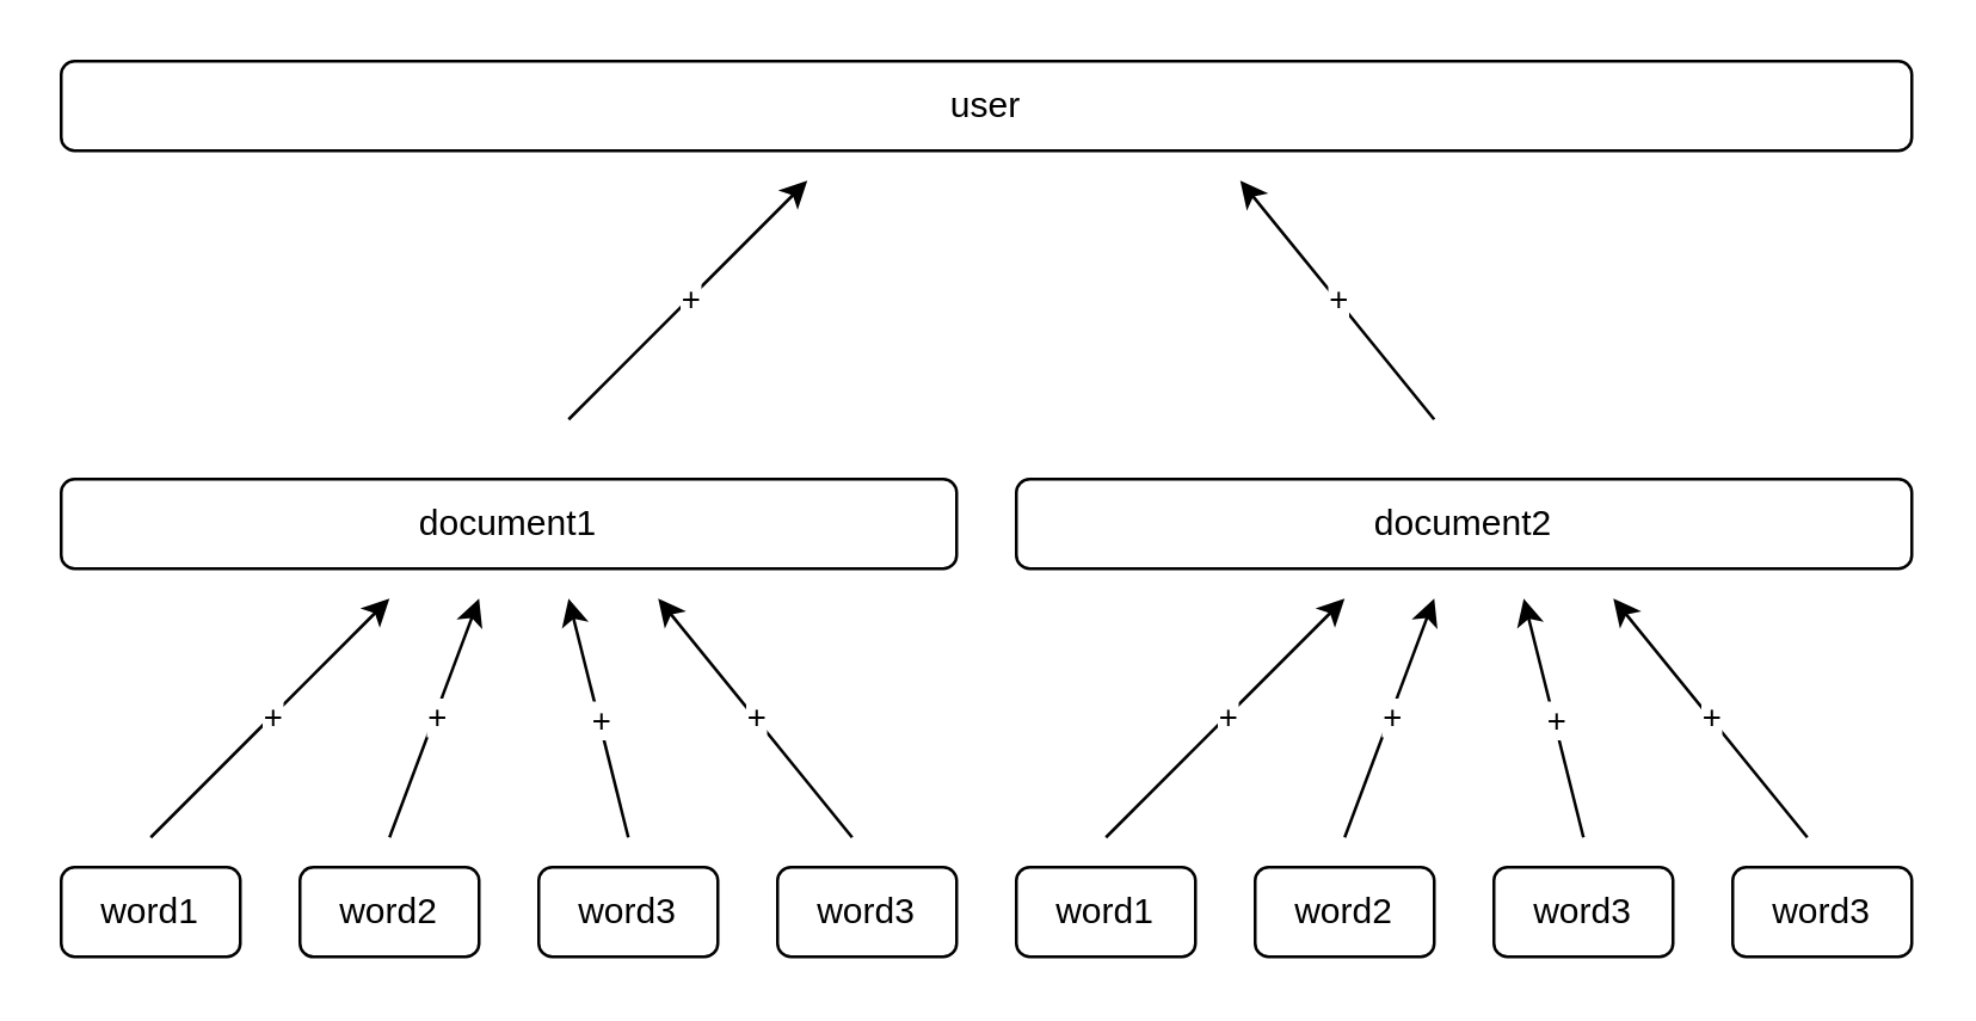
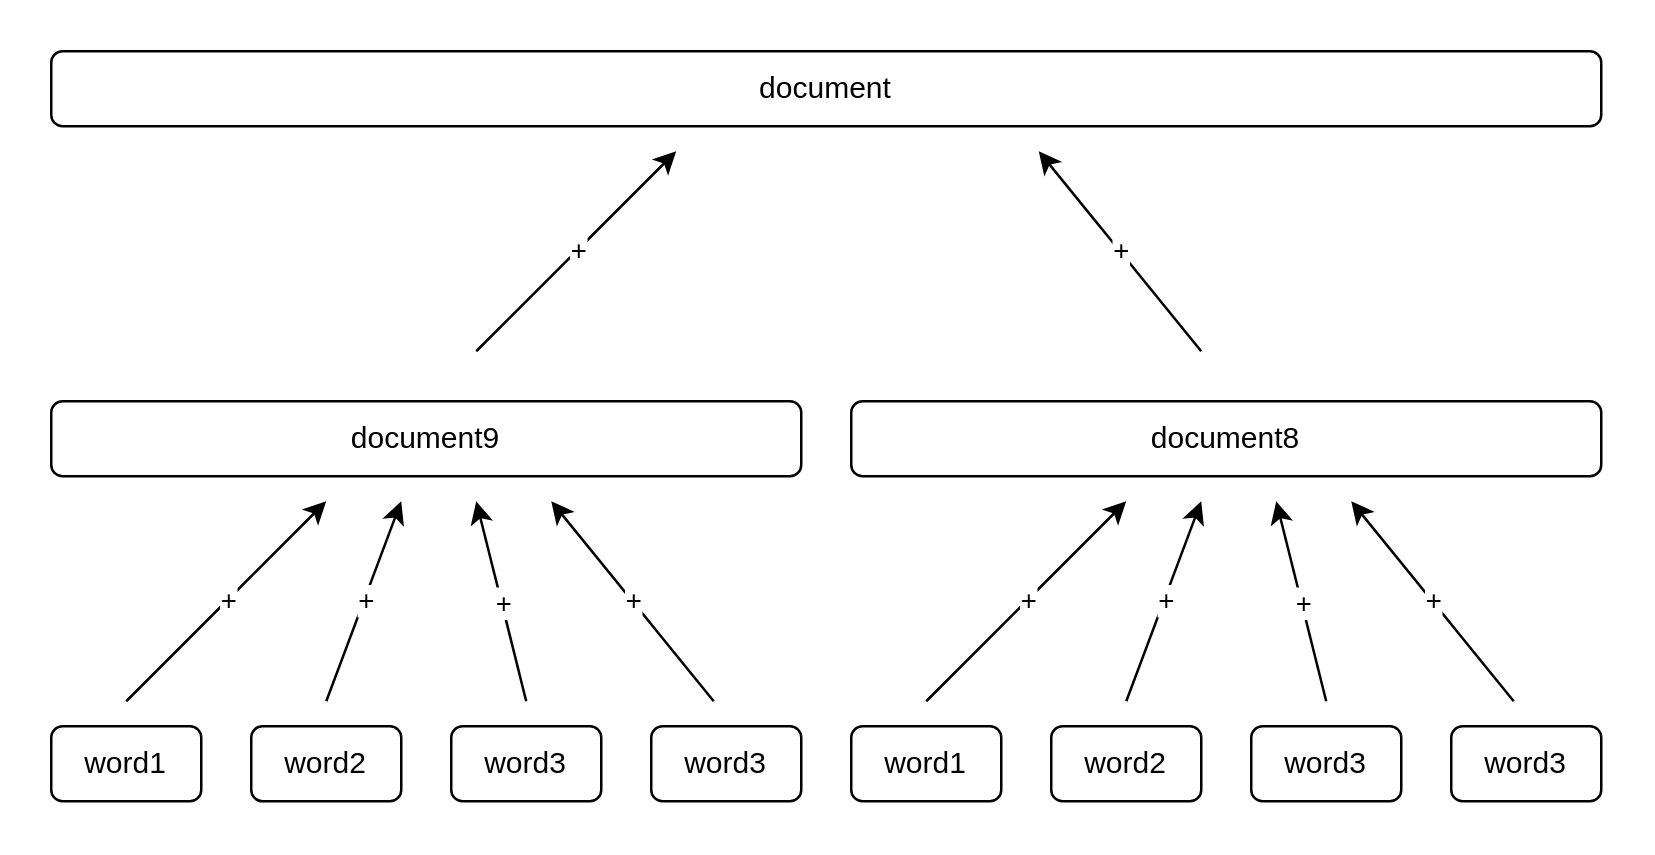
- <mxCell id="15" value="user" style="text;html=1;strokeColor=default;fillColor=none;align=center;verticalAlign=middle;whiteSpace=wrap;rounded=1;" vertex="1" parent="1"><mxGeometry x="20" y="20" width="620" height="30" as="geometry" /></mxCell>
+ <mxCell id="15" value="document" style="text;html=1;strokeColor=default;fillColor=none;align=center;verticalAlign=middle;whiteSpace=wrap;rounded=1;" vertex="1" parent="1"><mxGeometry x="20" y="20" width="620" height="30" as="geometry" /></mxCell>
- <mxCell id="8" value="document1" style="text;html=1;strokeColor=default;fillColor=none;align=center;verticalAlign=middle;whiteSpace=wrap;rounded=1;" vertex="1" parent="1"><mxGeometry x="20" y="160" width="300" height="30" as="geometry" /></mxCell>
+ <mxCell id="8" value="document9" style="text;html=1;strokeColor=default;fillColor=none;align=center;verticalAlign=middle;whiteSpace=wrap;rounded=1;" vertex="1" parent="1"><mxGeometry x="20" y="160" width="300" height="30" as="geometry" /></mxCell>
- <mxCell id="16" value="document2" style="text;html=1;strokeColor=default;fillColor=none;align=center;verticalAlign=middle;whiteSpace=wrap;rounded=1;" vertex="1" parent="1"><mxGeometry x="340" y="160" width="300" height="30" as="geometry" /></mxCell>
+ <mxCell id="16" value="document8" style="text;html=1;strokeColor=default;fillColor=none;align=center;verticalAlign=middle;whiteSpace=wrap;rounded=1;" vertex="1" parent="1"><mxGeometry x="340" y="160" width="300" height="30" as="geometry" /></mxCell>
